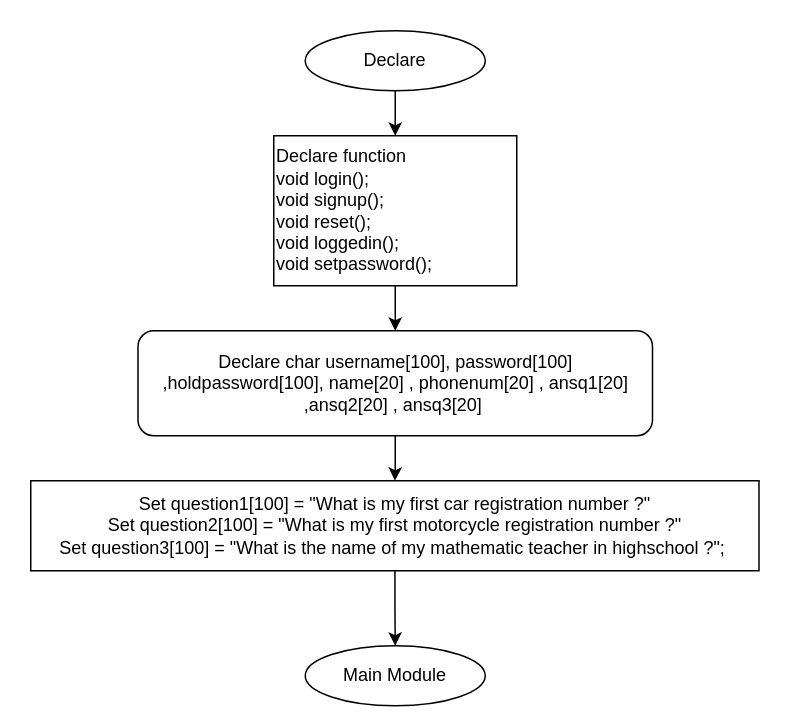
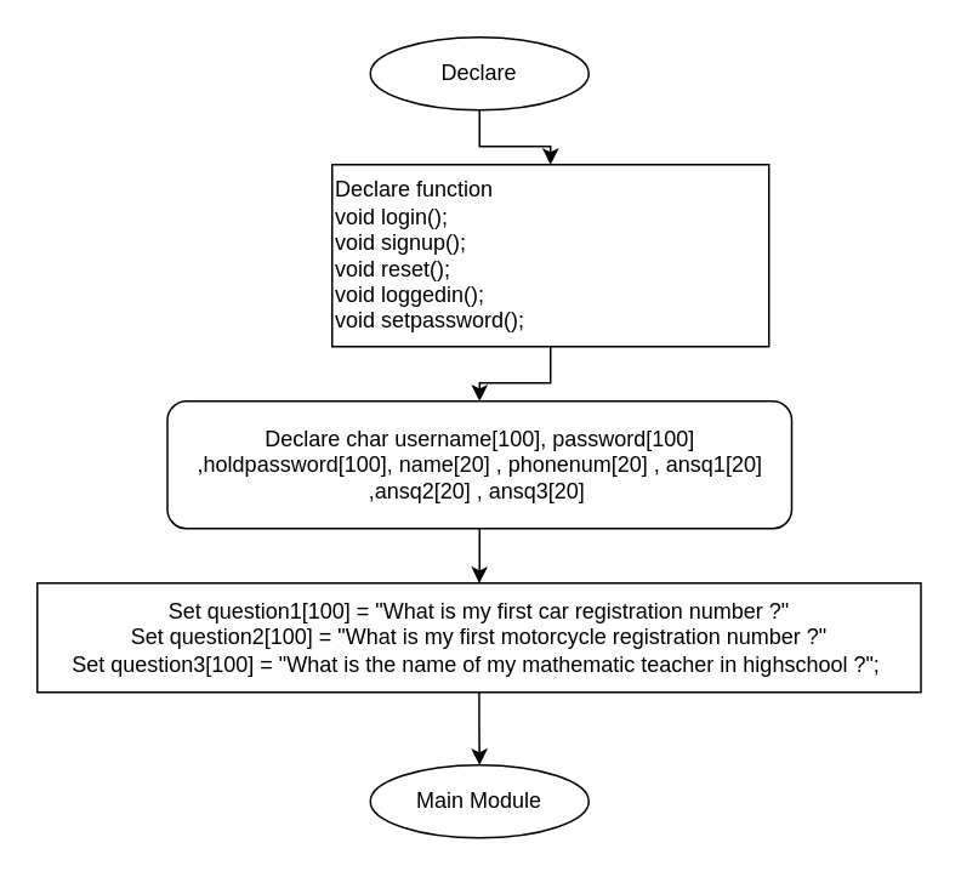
- <mxCell id="9" value="Declare function&lt;br&gt;&lt;span&gt;void login();&lt;/span&gt;&lt;div&gt;void signup();&lt;/div&gt;&lt;div&gt;void reset();&lt;/div&gt;&lt;div&gt;void loggedin();&lt;/div&gt;&lt;div&gt;void setpassword();&lt;/div&gt;" style="whiteSpace=wrap;html=1;align=left;" vertex="1" parent="1"><mxGeometry x="182" y="90" width="162" height="100" as="geometry" /></mxCell>
+ <mxCell id="9" value="Declare function&lt;br&gt;&lt;span&gt;void login();&lt;/span&gt;&lt;div&gt;void signup();&lt;/div&gt;&lt;div&gt;void reset();&lt;/div&gt;&lt;div&gt;void loggedin();&lt;/div&gt;&lt;div&gt;void setpassword();&lt;/div&gt;" style="whiteSpace=wrap;html=1;align=left;" vertex="1" parent="1"><mxGeometry x="182" y="90" width="240" height="100" as="geometry" /></mxCell>
- <mxCell id="10" value="Main Module" style="ellipse;whiteSpace=wrap;html=1;" vertex="1" parent="1"><mxGeometry x="203" y="430" width="120" height="40" as="geometry" /></mxCell>
+ <mxCell id="10" value="Main Module" style="ellipse;whiteSpace=wrap;html=1;" vertex="1" parent="1"><mxGeometry x="203" y="420" width="120" height="40" as="geometry" /></mxCell>
